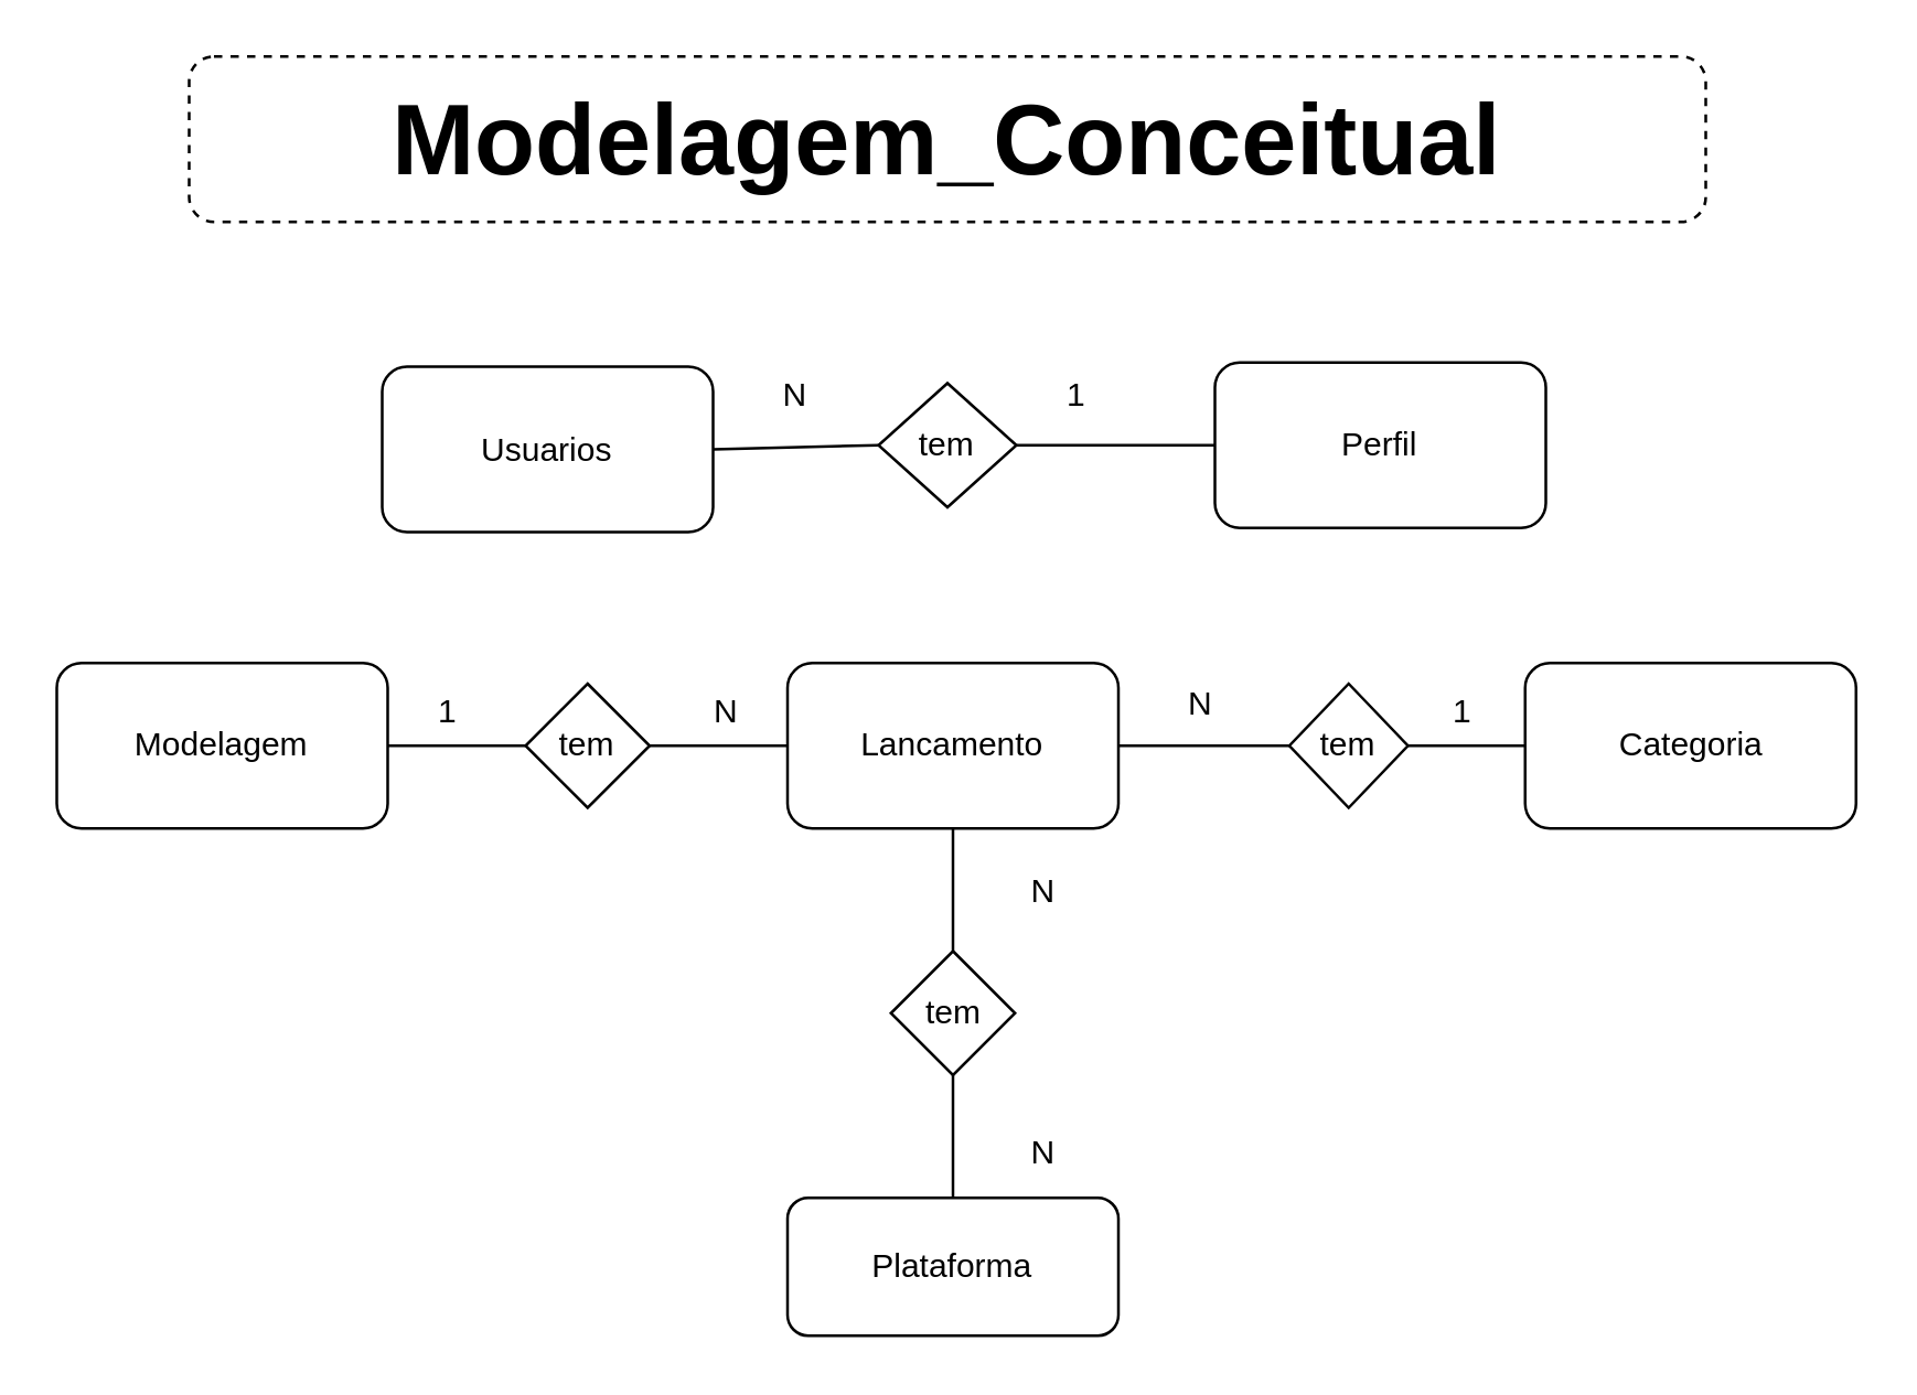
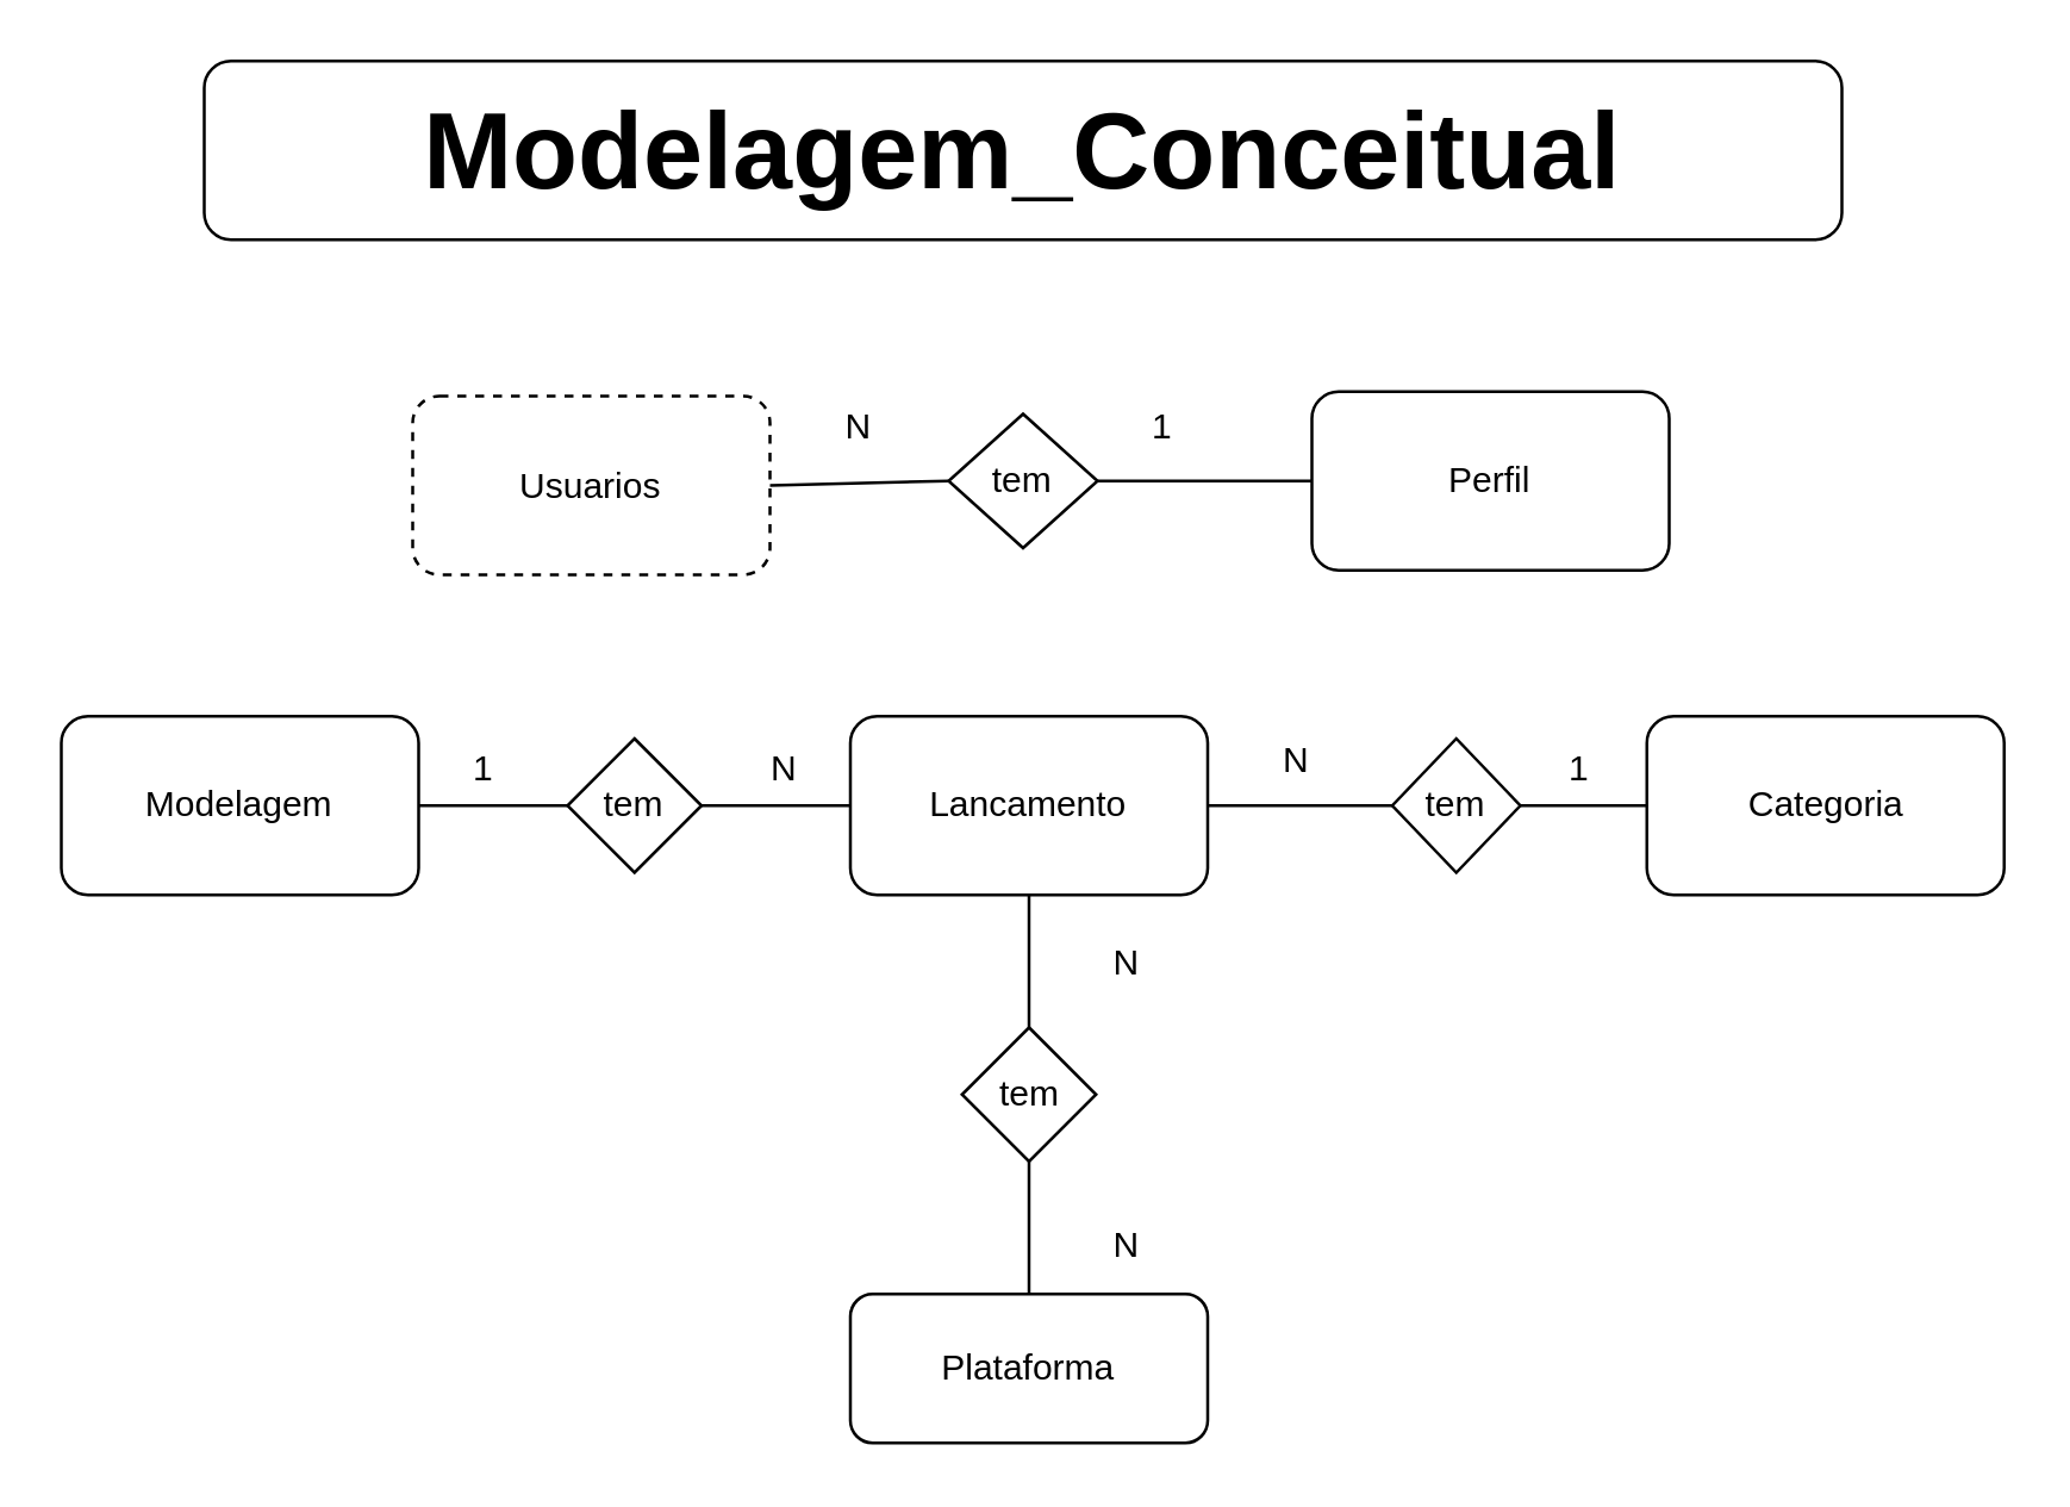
- <mxCell id="2" value="&lt;b&gt;&lt;font style=&quot;font-size: 36px&quot;&gt;Modelagem_Conceitual&lt;/font&gt;&lt;/b&gt;" style="rounded=1;whiteSpace=wrap;html=1;dashed=1;" vertex="1" parent="1"><mxGeometry x="68" y="20" width="550" height="60" as="geometry" /></mxCell>
+ <mxCell id="2" value="&lt;b&gt;&lt;font style=&quot;font-size: 36px&quot;&gt;Modelagem_Conceitual&lt;/font&gt;&lt;/b&gt;" style="rounded=1;whiteSpace=wrap;html=1;" vertex="1" parent="1"><mxGeometry x="68" y="20" width="550" height="60" as="geometry" /></mxCell>
- <mxCell id="4" value="Usuarios" style="rounded=1;whiteSpace=wrap;html=1;" vertex="1" parent="1"><mxGeometry x="138" y="132.5" width="120" height="60" as="geometry" /></mxCell>
+ <mxCell id="4" value="Usuarios" style="rounded=1;whiteSpace=wrap;html=1;dashed=1;" vertex="1" parent="1"><mxGeometry x="138" y="132.5" width="120" height="60" as="geometry" /></mxCell>
